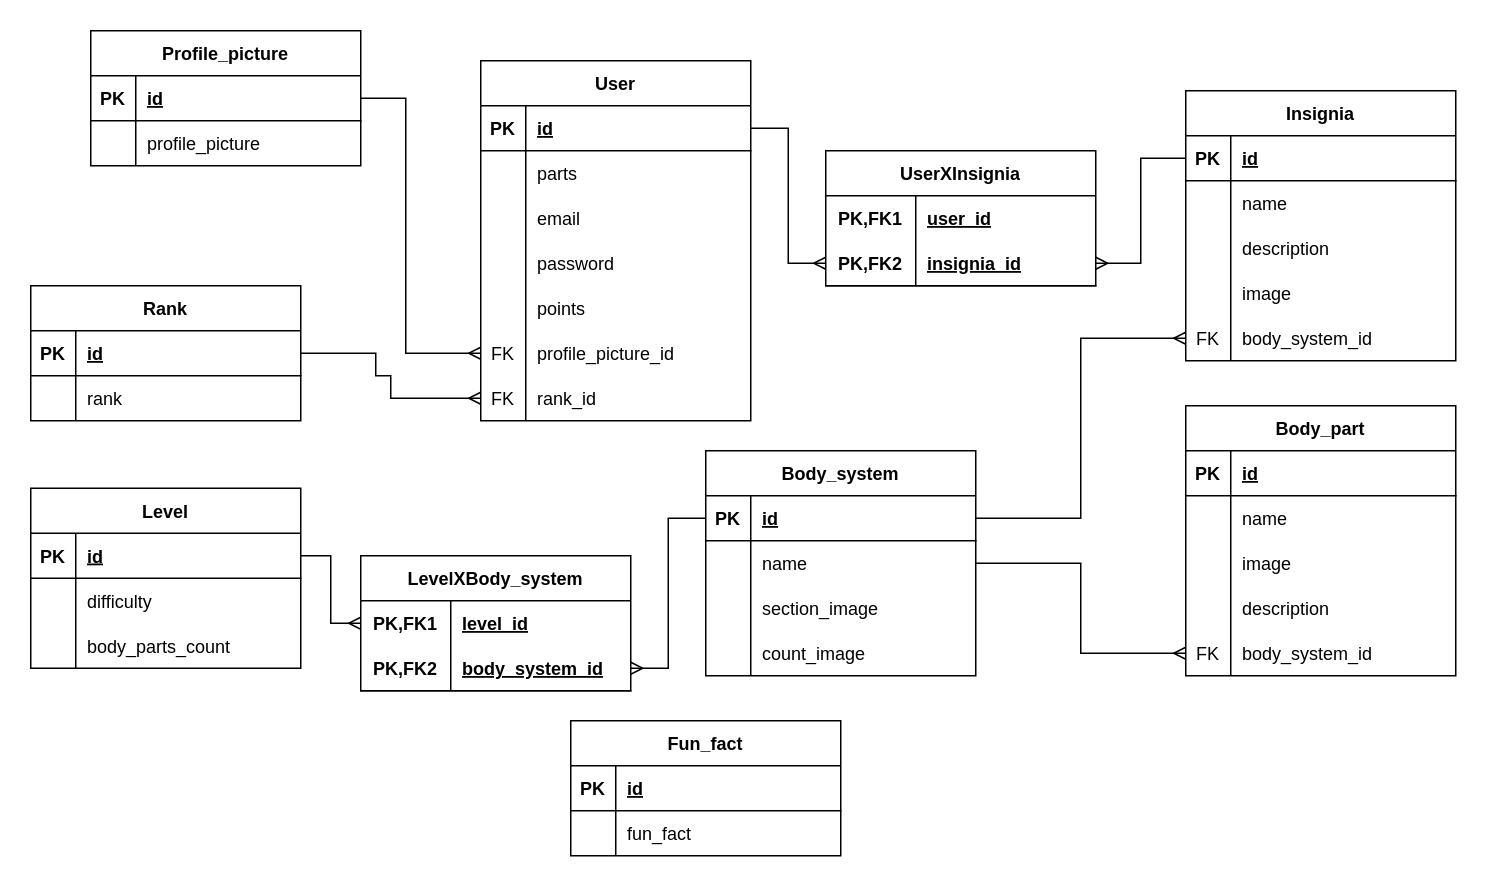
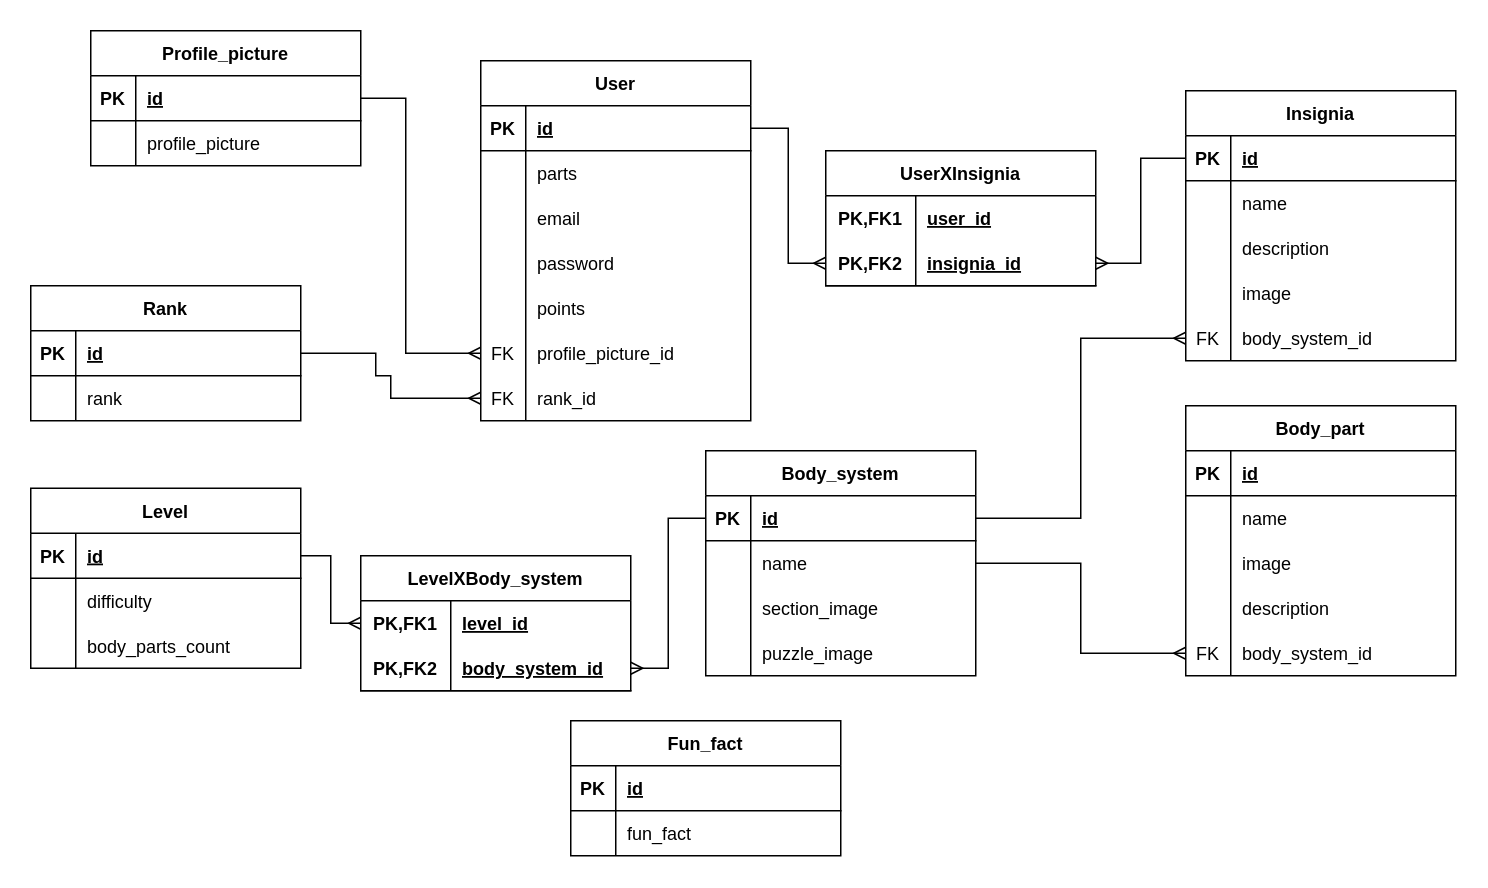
- <mxCell id="52" value="count_image" style="shape=partialRectangle;connectable=0;fillColor=none;top=0;left=0;bottom=0;right=0;align=left;spacingLeft=6;overflow=hidden;" parent="50" vertex="1"><mxGeometry x="30" width="150" height="30" as="geometry"><mxRectangle width="150" height="30" as="alternateBounds" /></mxGeometry></mxCell>
+ <mxCell id="52" value="puzzle_image" style="shape=partialRectangle;connectable=0;fillColor=none;top=0;left=0;bottom=0;right=0;align=left;spacingLeft=6;overflow=hidden;" parent="50" vertex="1"><mxGeometry x="30" width="150" height="30" as="geometry"><mxRectangle width="150" height="30" as="alternateBounds" /></mxGeometry></mxCell>
